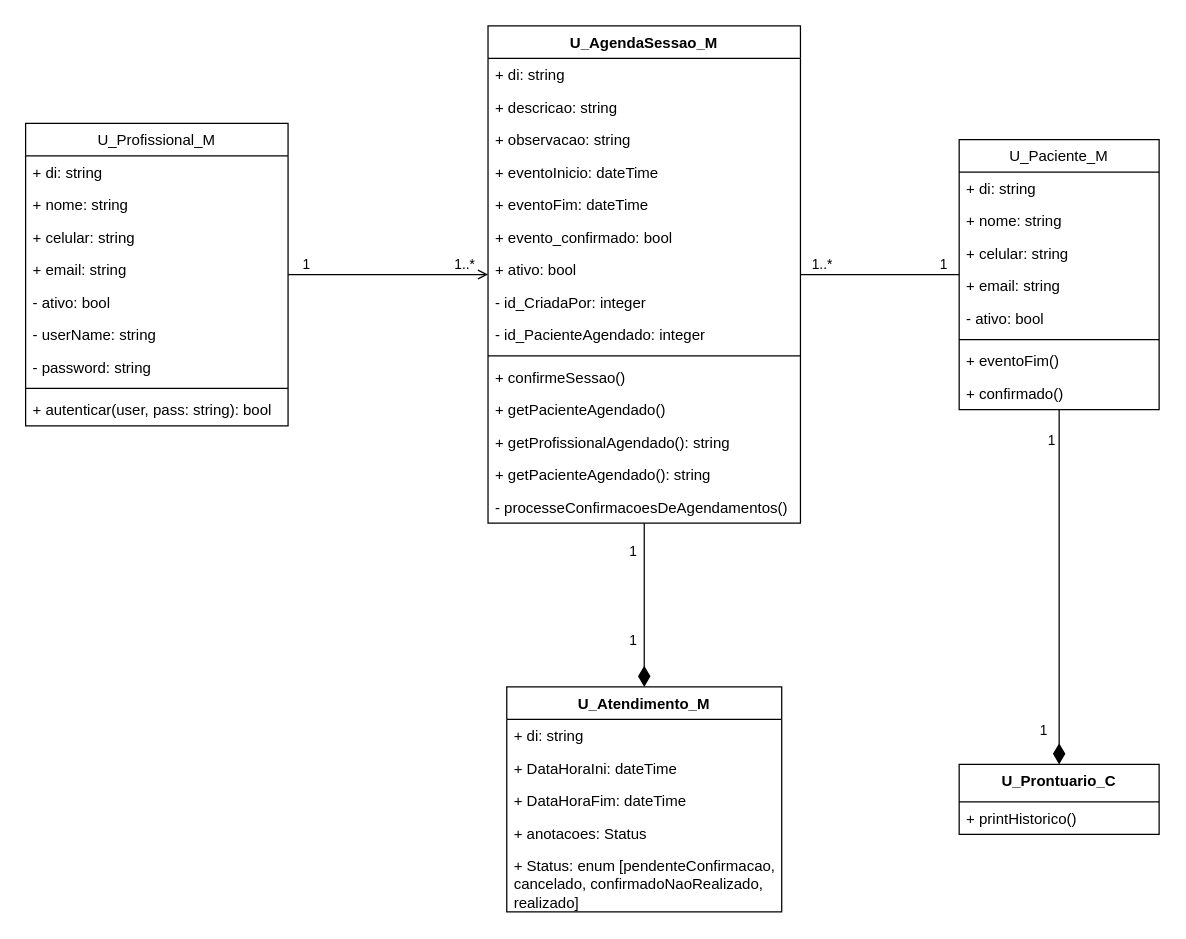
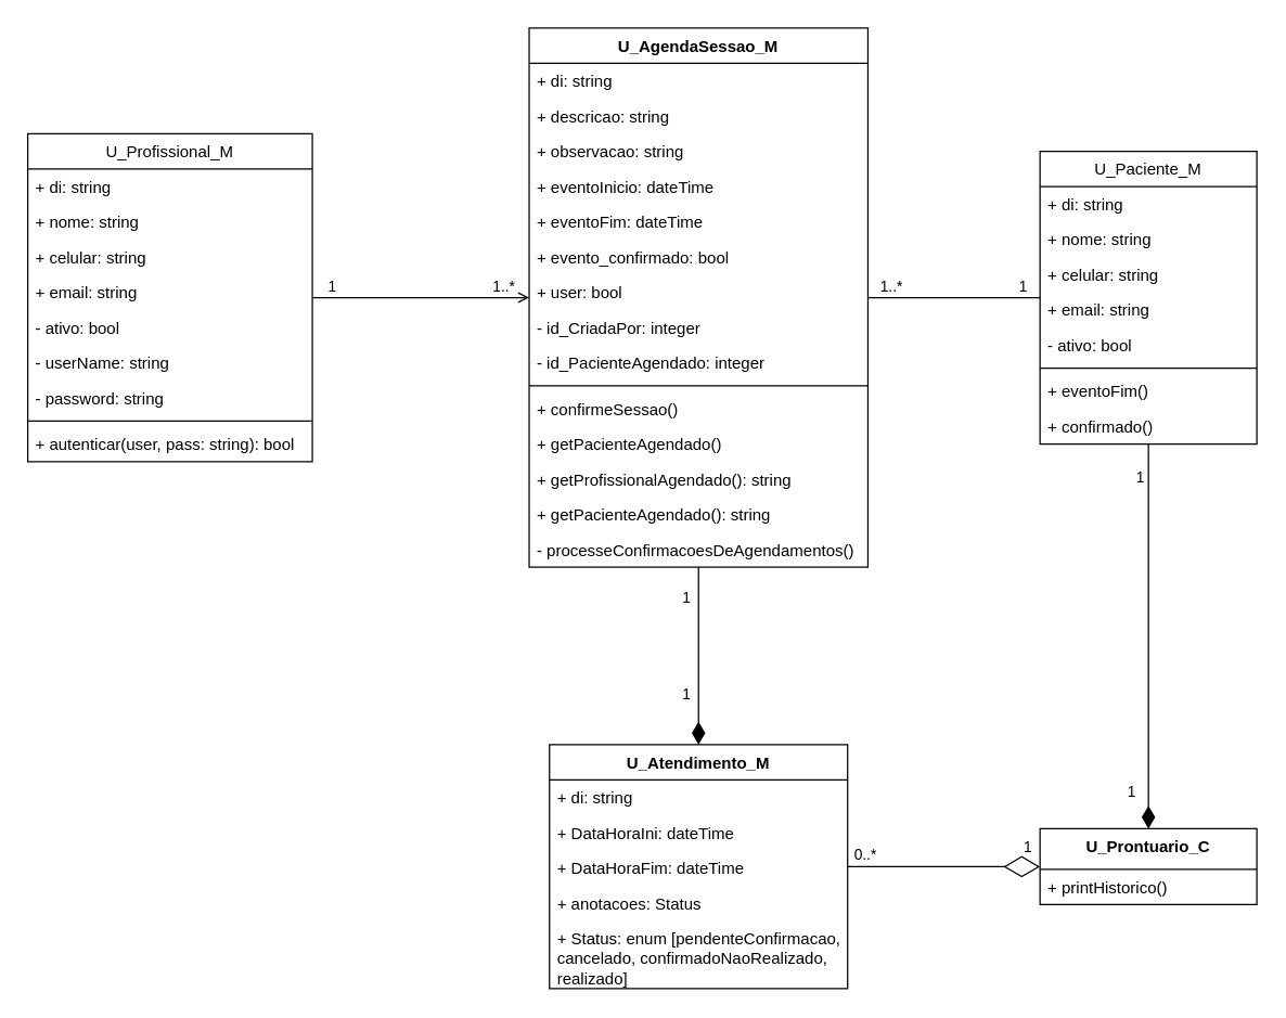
- <mxCell id="28" value="+ ativo&lt;span style=&quot;background-color: initial;&quot;&gt;: bool&lt;/span&gt;" style="text;strokeColor=none;fillColor=none;align=left;verticalAlign=top;spacingLeft=4;spacingRight=4;overflow=hidden;rotatable=0;points=[[0,0.5],[1,0.5]];portConstraint=eastwest;whiteSpace=wrap;html=1;" parent="21" vertex="1"><mxGeometry y="182" width="250" height="26" as="geometry" /></mxCell>
+ <mxCell id="28" value="+ user&lt;span style=&quot;background-color: initial;&quot;&gt;: bool&lt;/span&gt;" style="text;strokeColor=none;fillColor=none;align=left;verticalAlign=top;spacingLeft=4;spacingRight=4;overflow=hidden;rotatable=0;points=[[0,0.5],[1,0.5]];portConstraint=eastwest;whiteSpace=wrap;html=1;" parent="21" vertex="1"><mxGeometry y="182" width="250" height="26" as="geometry" /></mxCell>
+ <mxCell id="56" value="" style="endArrow=diamondThin;endFill=0;endSize=24;html=1;rounded=0;" parent="1" source="43" target="49" edge="1"><mxGeometry width="160" relative="1" as="geometry"><mxPoint x="550" y="503" as="sourcePoint" /><mxPoint x="710" y="503" as="targetPoint" /></mxGeometry></mxCell>
+ <mxCell id="57" value="1" style="edgeLabel;html=1;align=center;verticalAlign=middle;resizable=0;points=[];" parent="56" vertex="1" connectable="0"><mxGeometry x="-0.028" y="1" relative="1" as="geometry"><mxPoint x="63" y="-14" as="offset" /></mxGeometry></mxCell>
+ <mxCell id="58" value="0..*" style="edgeLabel;html=1;align=center;verticalAlign=middle;resizable=0;points=[];" parent="56" vertex="1" connectable="0"><mxGeometry x="-0.763" y="1" relative="1" as="geometry"><mxPoint x="-5" y="-9" as="offset" /></mxGeometry></mxCell>
